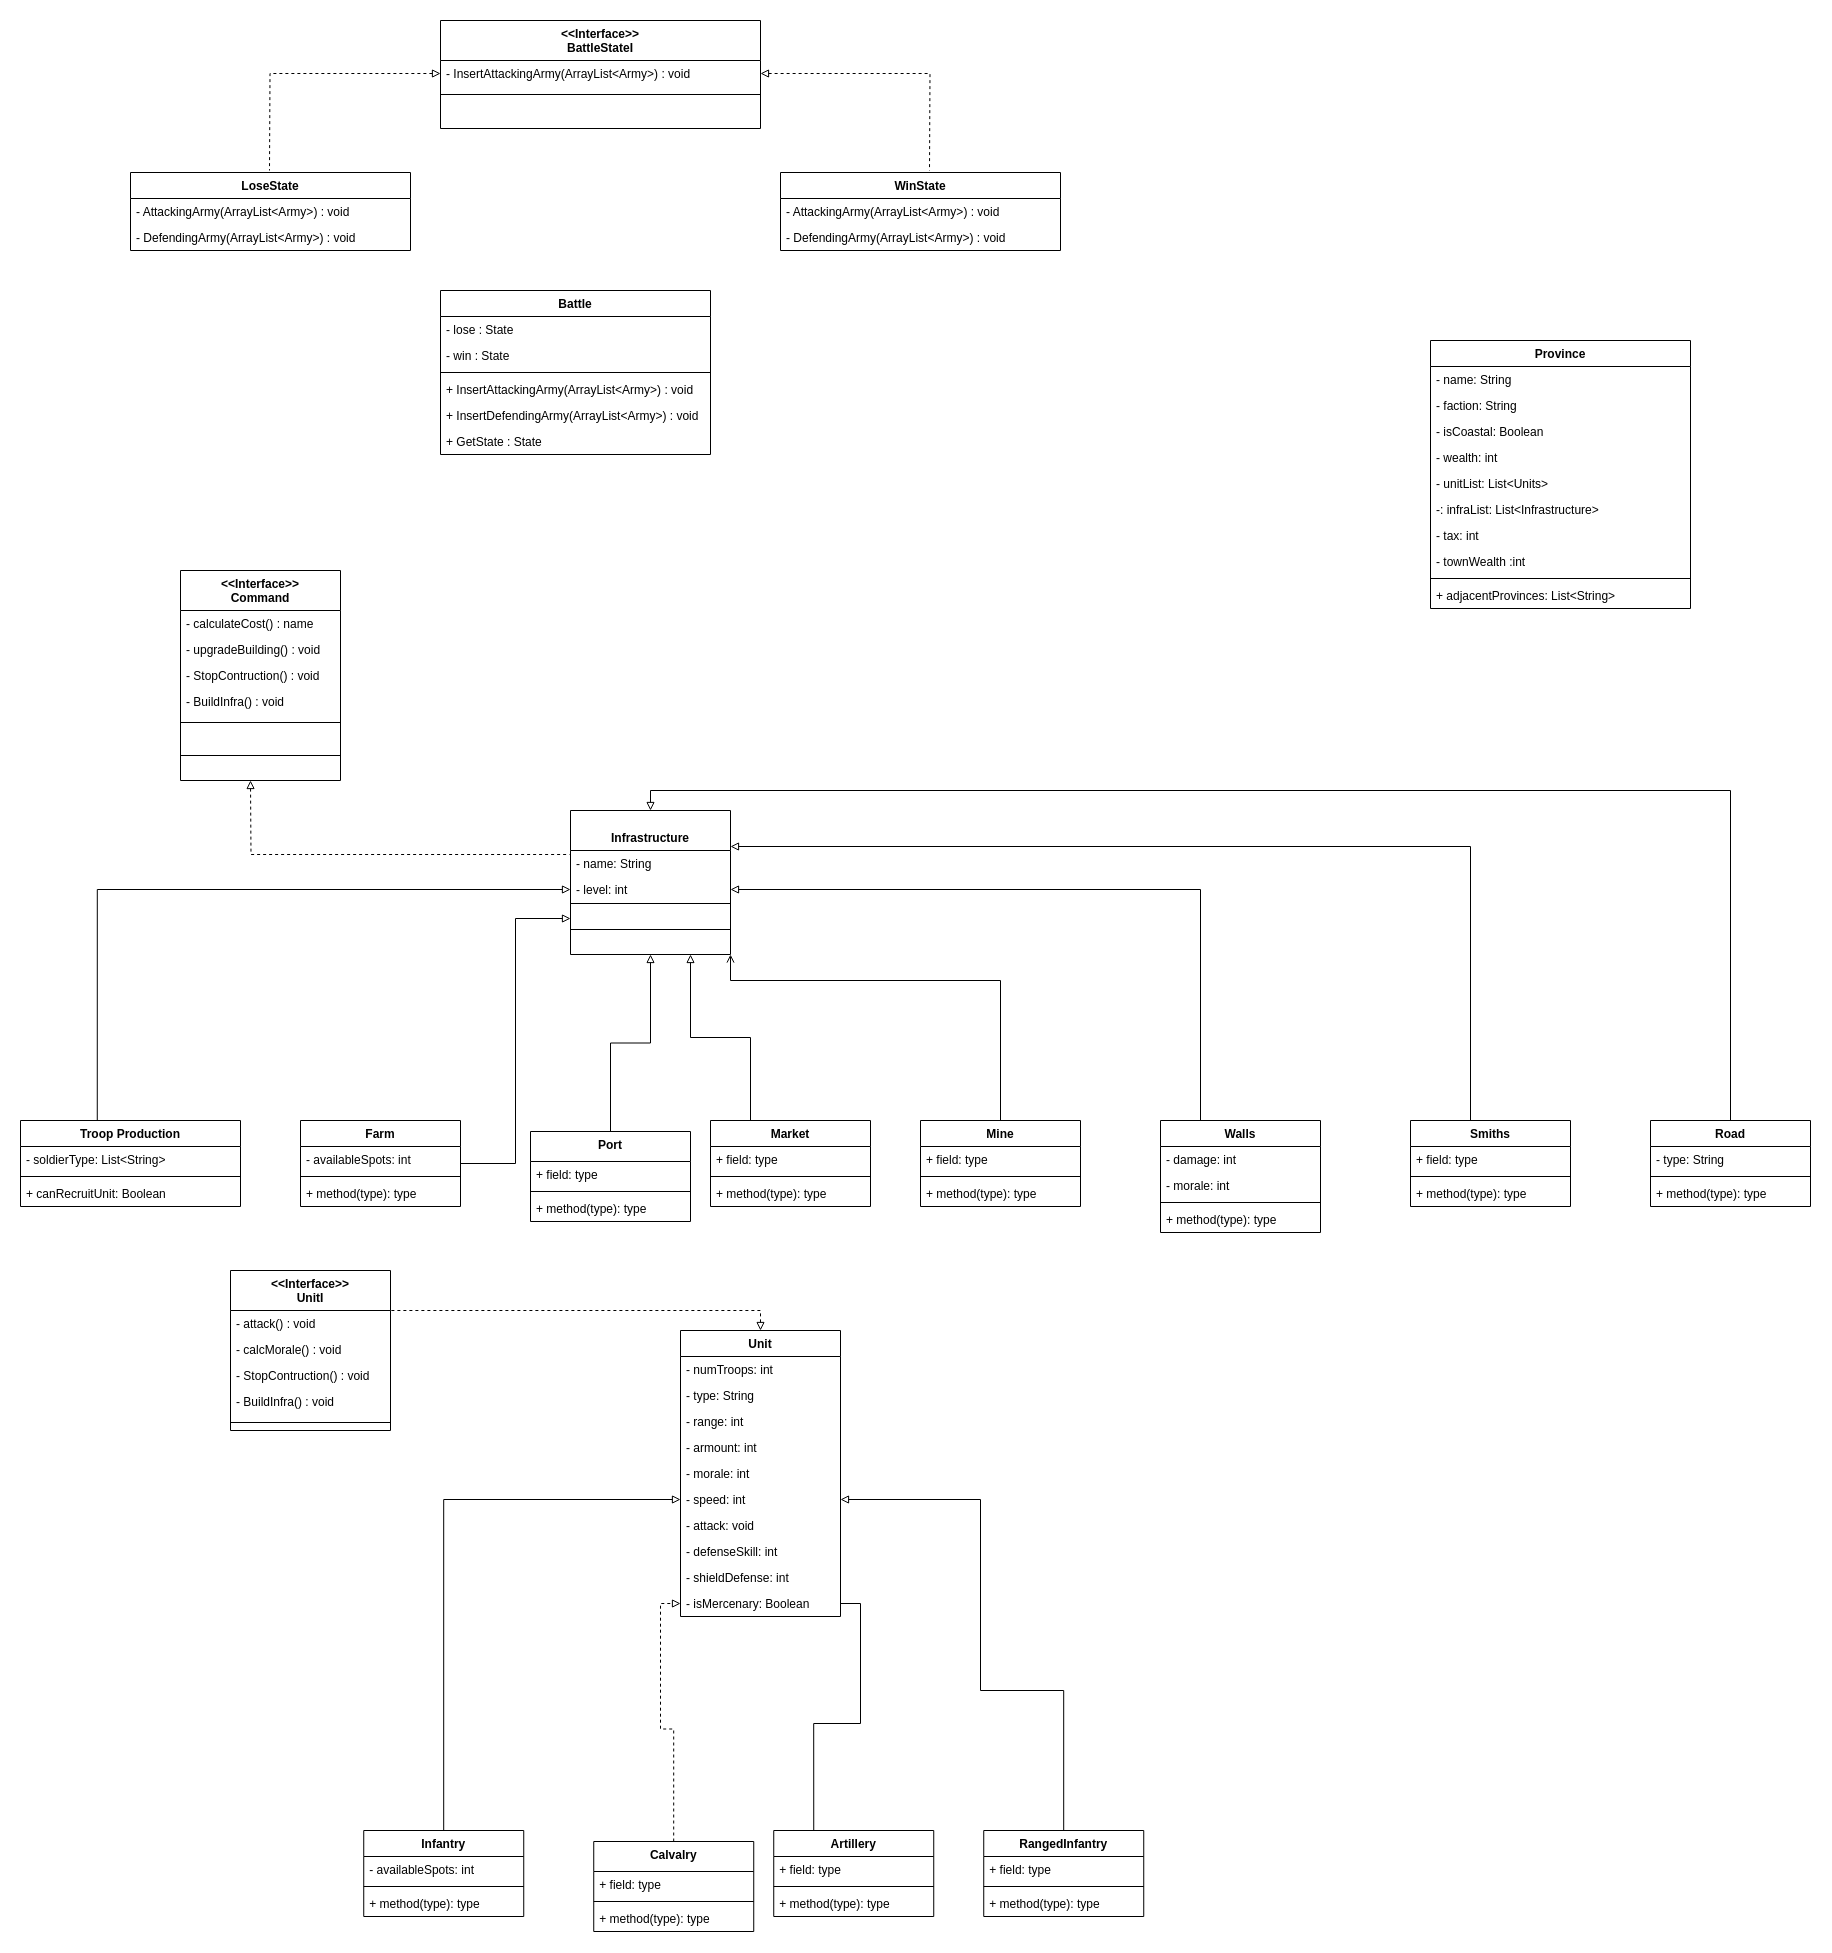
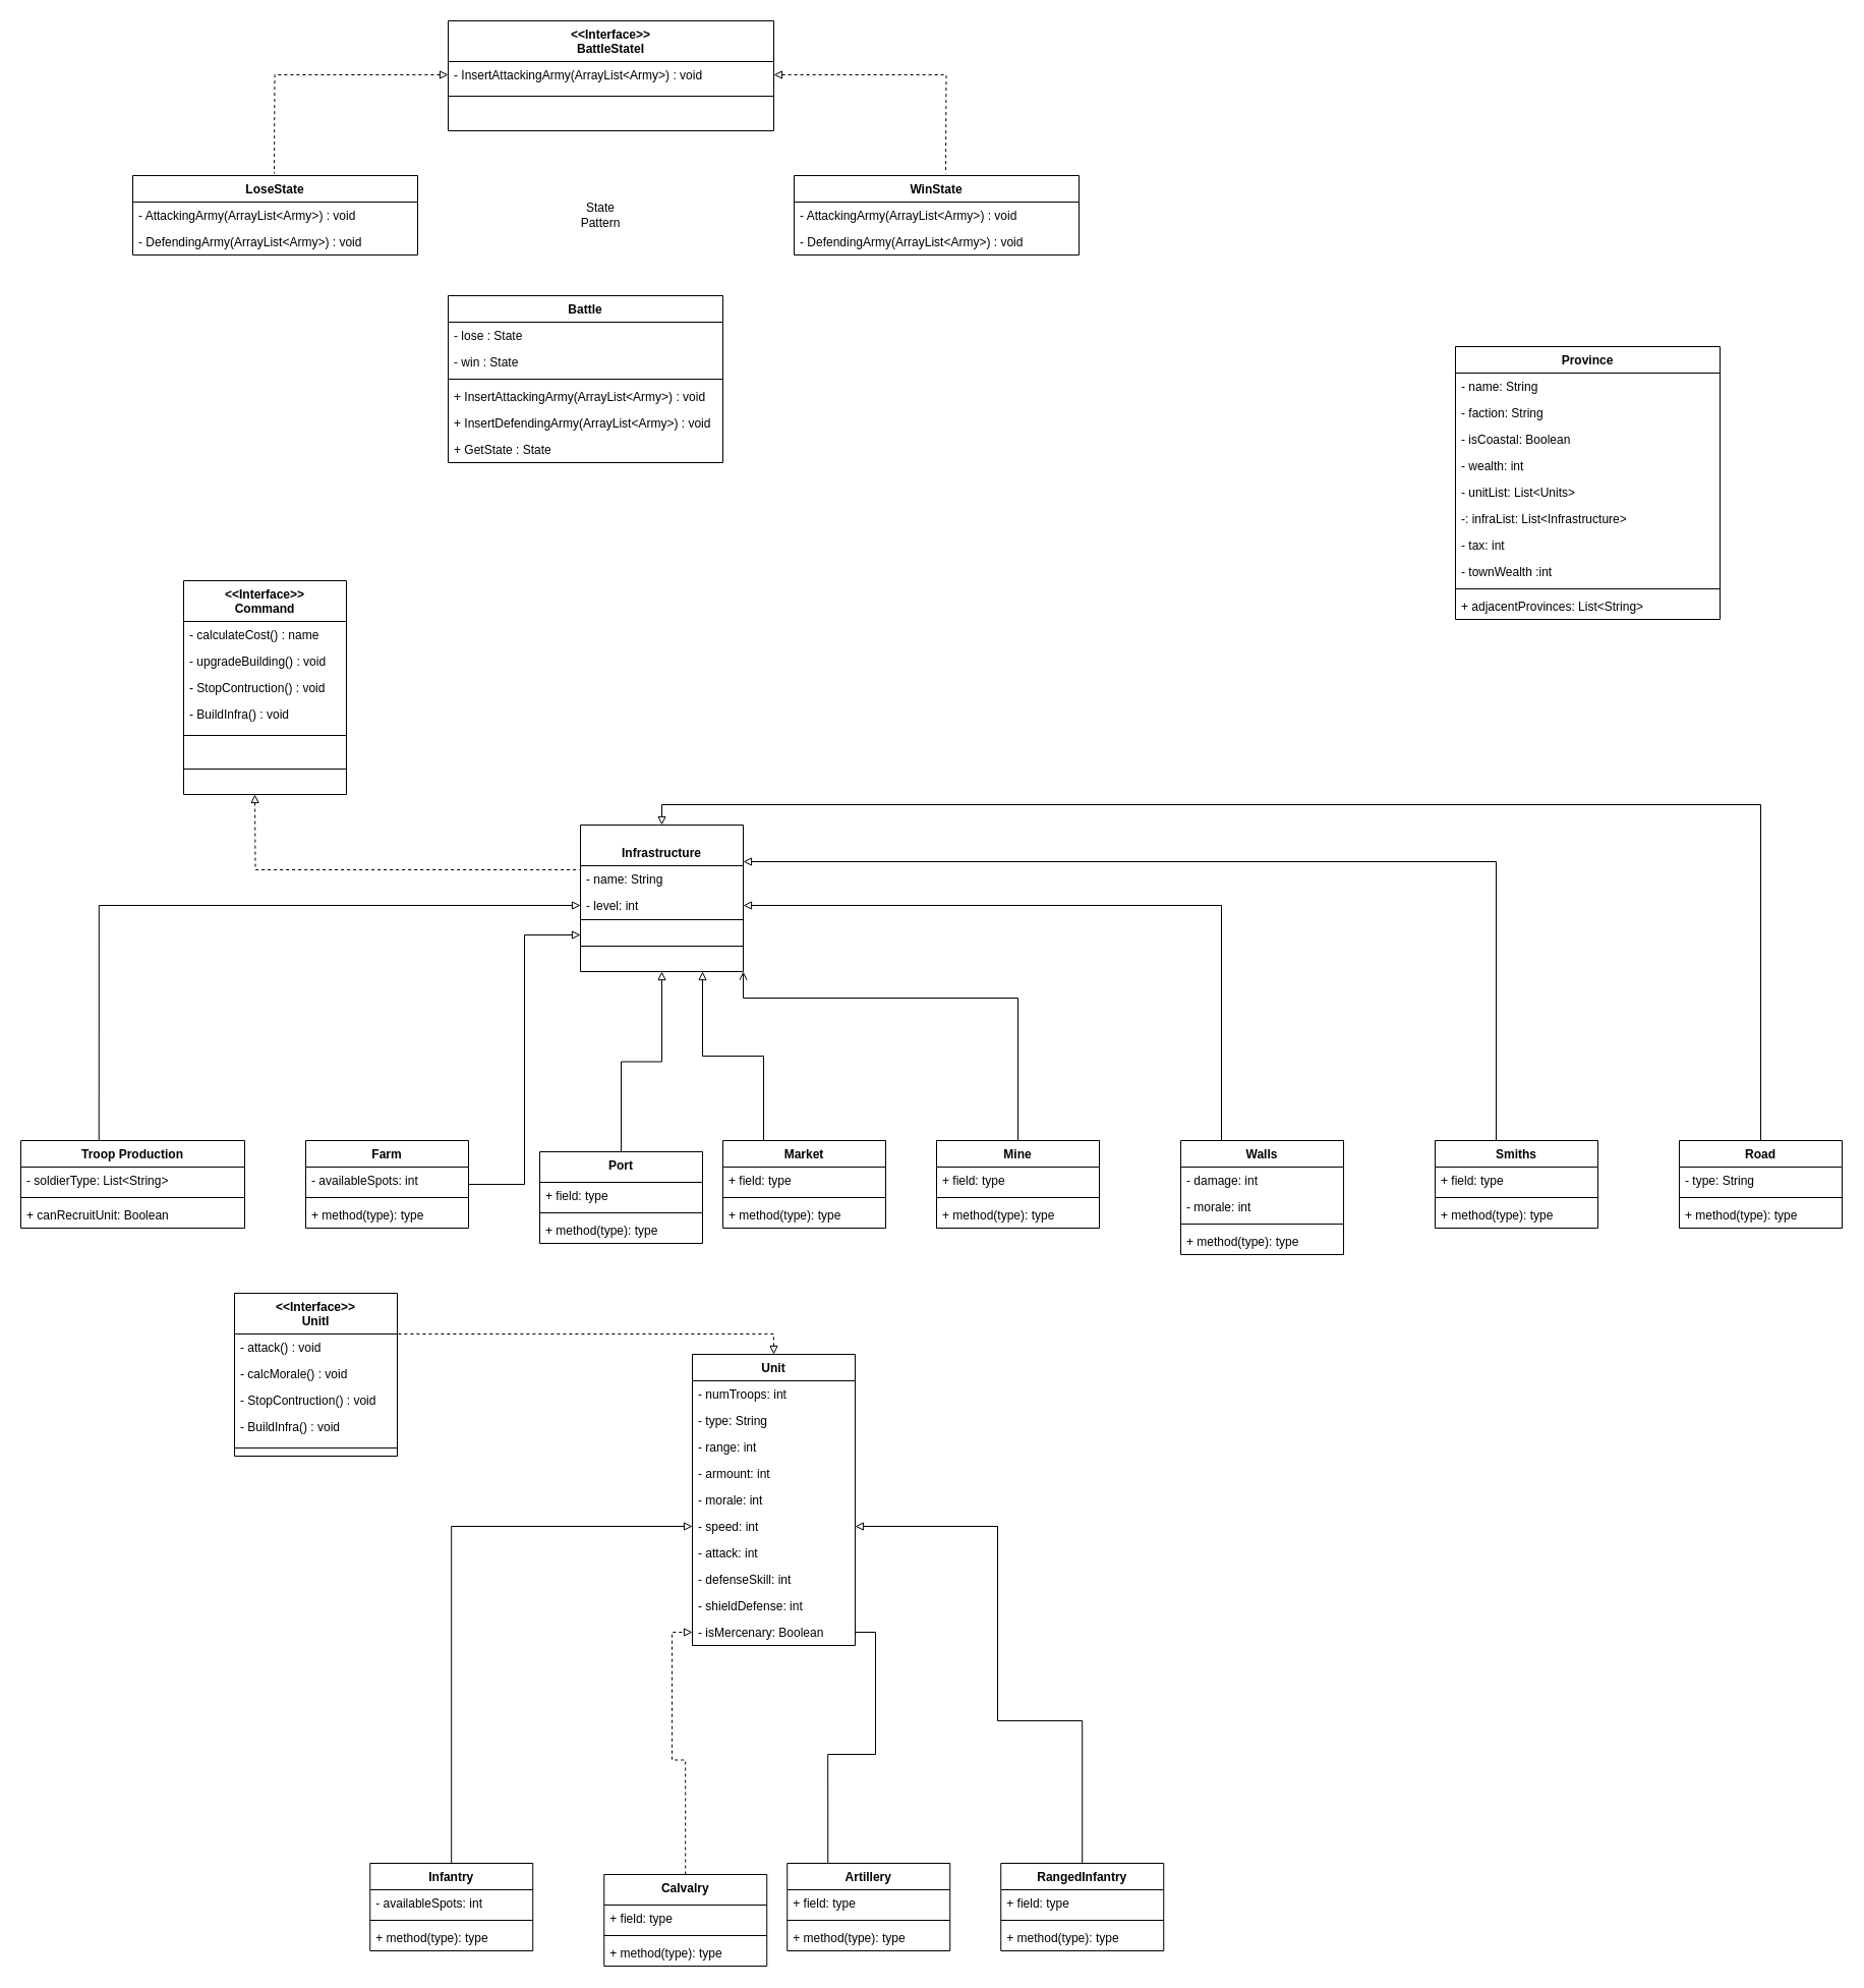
+ <mxCell id="86" value="State Pattern" style="text;html=1;strokeColor=none;fillColor=none;align=center;verticalAlign=middle;whiteSpace=wrap;rounded=0;" vertex="1" parent="1"><mxGeometry x="570" y="201" width="40" height="20" as="geometry" /></mxCell>
- <mxCell id="120" value="- attack: void" style="text;strokeColor=none;fillColor=none;align=left;verticalAlign=top;spacingLeft=4;spacingRight=4;overflow=hidden;rotatable=0;points=[[0,0.5],[1,0.5]];portConstraint=eastwest;" vertex="1" parent="113"><mxGeometry y="182" width="160" height="26" as="geometry" /></mxCell>
+ <mxCell id="120" value="- attack: int" style="text;strokeColor=none;fillColor=none;align=left;verticalAlign=top;spacingLeft=4;spacingRight=4;overflow=hidden;rotatable=0;points=[[0,0.5],[1,0.5]];portConstraint=eastwest;" vertex="1" parent="113"><mxGeometry y="182" width="160" height="26" as="geometry" /></mxCell>
